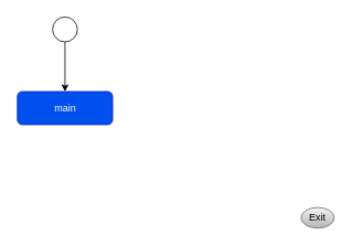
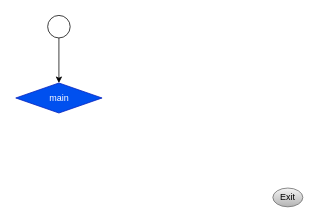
- <mxCell id="5" value="main" style="rounded=1;whiteSpace=wrap;html=1;fillColor=#0050ef;strokeColor=#001DBC;fontColor=#ffffff;" vertex="1" parent="1"><mxGeometry x="20.5" y="110" width="115" height="40" as="geometry" /></mxCell>
+ <mxCell id="5" value="main" style="rhombus;whiteSpace=wrap;html=1;fillColor=#0050ef;strokeColor=#001DBC;fontColor=#ffffff;" vertex="1" parent="1"><mxGeometry x="20.5" y="110" width="115" height="40" as="geometry" /></mxCell>
